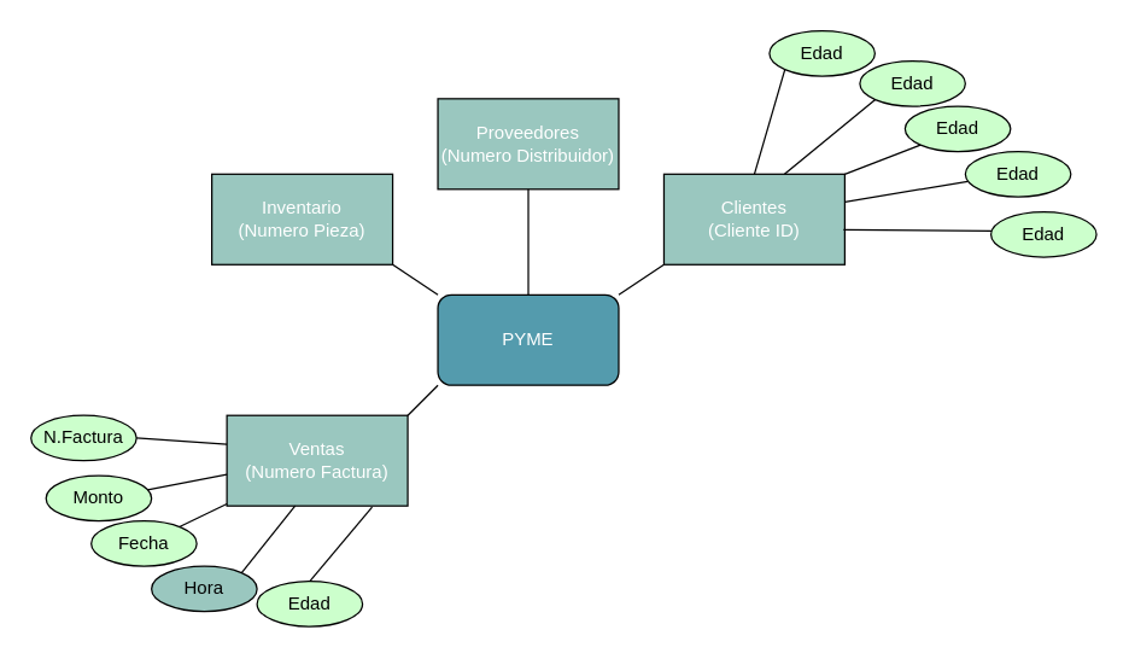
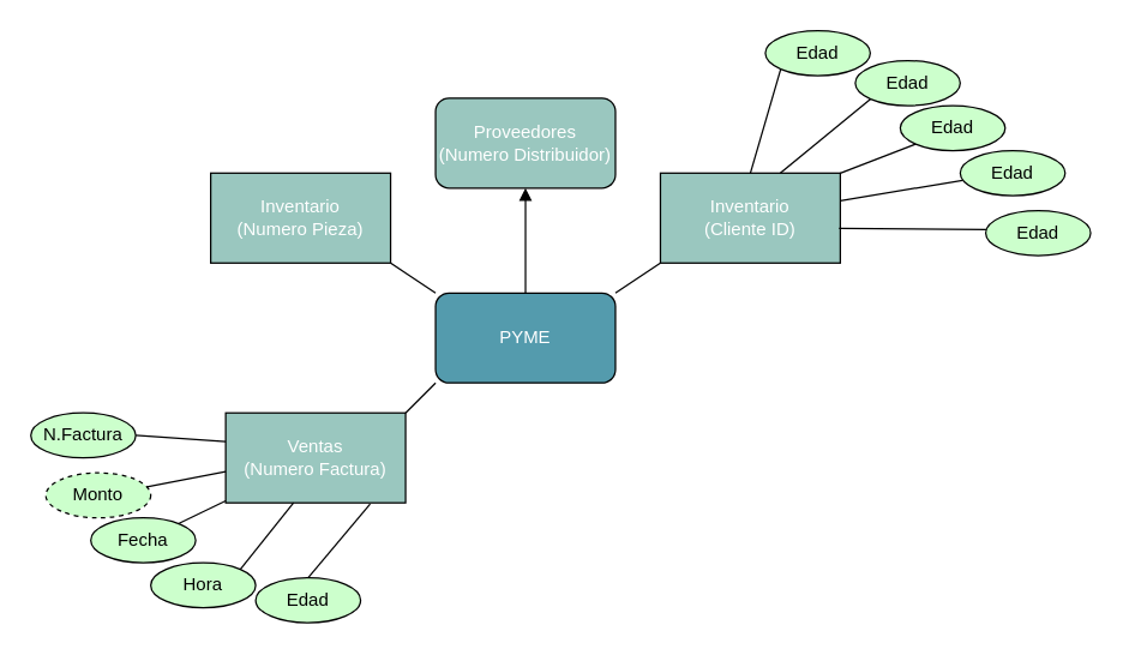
- <mxCell id="6" value="&lt;div&gt;&lt;span style=&quot;color: rgb(255, 255, 255);&quot;&gt;Proveedores&lt;/span&gt;&lt;/div&gt;&lt;div&gt;&lt;span style=&quot;color: rgb(255, 255, 255);&quot;&gt;(Numero Distribuidor)&lt;/span&gt;&lt;/div&gt;" style="rounded=0;whiteSpace=wrap;html=1;fillColor=#9AC7BF;" vertex="1" parent="1"><mxGeometry x="290" y="65" width="120" height="60" as="geometry" /></mxCell>
+ <mxCell id="6" value="&lt;div&gt;&lt;span style=&quot;color: rgb(255, 255, 255);&quot;&gt;Proveedores&lt;/span&gt;&lt;/div&gt;&lt;div&gt;&lt;span style=&quot;color: rgb(255, 255, 255);&quot;&gt;(Numero Distribuidor)&lt;/span&gt;&lt;/div&gt;" style="whiteSpace=wrap;html=1;fillColor=#9AC7BF;rounded=1;" vertex="1" parent="1"><mxGeometry x="290" y="65" width="120" height="60" as="geometry" /></mxCell>
- <mxCell id="10" value="" style="endArrow=none;html=1;rounded=0;entryX=0.5;entryY=1;entryDx=0;entryDy=0;exitX=0.5;exitY=0;exitDx=0;exitDy=0;" edge="1" parent="1" source="2" target="6"><mxGeometry width="50" height="50" relative="1" as="geometry"><mxPoint x="310" y="245" as="sourcePoint" /><mxPoint x="360" y="195" as="targetPoint" /></mxGeometry></mxCell>
+ <mxCell id="10" value="" style="endArrow=block;html=1;rounded=0;entryX=0.5;entryY=1;entryDx=0;entryDy=0;exitX=0.5;exitY=0;exitDx=0;exitDy=0;" edge="1" parent="1" source="2" target="6"><mxGeometry width="50" height="50" relative="1" as="geometry"><mxPoint x="310" y="245" as="sourcePoint" /><mxPoint x="360" y="195" as="targetPoint" /></mxGeometry></mxCell>
- <mxCell id="5" value="&lt;div&gt;&lt;span style=&quot;color: rgb(255, 255, 255);&quot;&gt;Clientes&lt;/span&gt;&lt;/div&gt;&lt;div&gt;&lt;span style=&quot;color: rgb(255, 255, 255);&quot;&gt;(Cliente ID)&lt;/span&gt;&lt;/div&gt;" style="rounded=0;whiteSpace=wrap;html=1;fillColor=#9AC7BF;" vertex="1" parent="1"><mxGeometry x="440" y="115" width="120" height="60" as="geometry" /></mxCell>
+ <mxCell id="5" value="&lt;div&gt;&lt;span style=&quot;color: rgb(255, 255, 255);&quot;&gt;Inventario&lt;/span&gt;&lt;/div&gt;&lt;div&gt;&lt;span style=&quot;color: rgb(255, 255, 255);&quot;&gt;(Cliente ID)&lt;/span&gt;&lt;/div&gt;" style="rounded=0;whiteSpace=wrap;html=1;fillColor=#9AC7BF;" vertex="1" parent="1"><mxGeometry x="440" y="115" width="120" height="60" as="geometry" /></mxCell>
- <mxCell id="21" value="Monto" style="ellipse;whiteSpace=wrap;html=1;fillColor=#CCFFCC;" vertex="1" parent="1"><mxGeometry x="30" y="315" width="70" height="30" as="geometry" /></mxCell>
+ <mxCell id="21" value="Monto" style="ellipse;whiteSpace=wrap;html=1;fillColor=#CCFFCC;dashed=1;" vertex="1" parent="1"><mxGeometry x="30" y="315" width="70" height="30" as="geometry" /></mxCell>
- <mxCell id="23" value="Hora" style="ellipse;whiteSpace=wrap;html=1;fillColor=#9ac7bf;" vertex="1" parent="1"><mxGeometry x="100" y="375" width="70" height="30" as="geometry" /></mxCell>
+ <mxCell id="23" value="Hora" style="ellipse;whiteSpace=wrap;html=1;fillColor=#CCFFCC;" vertex="1" parent="1"><mxGeometry x="100" y="375" width="70" height="30" as="geometry" /></mxCell>
